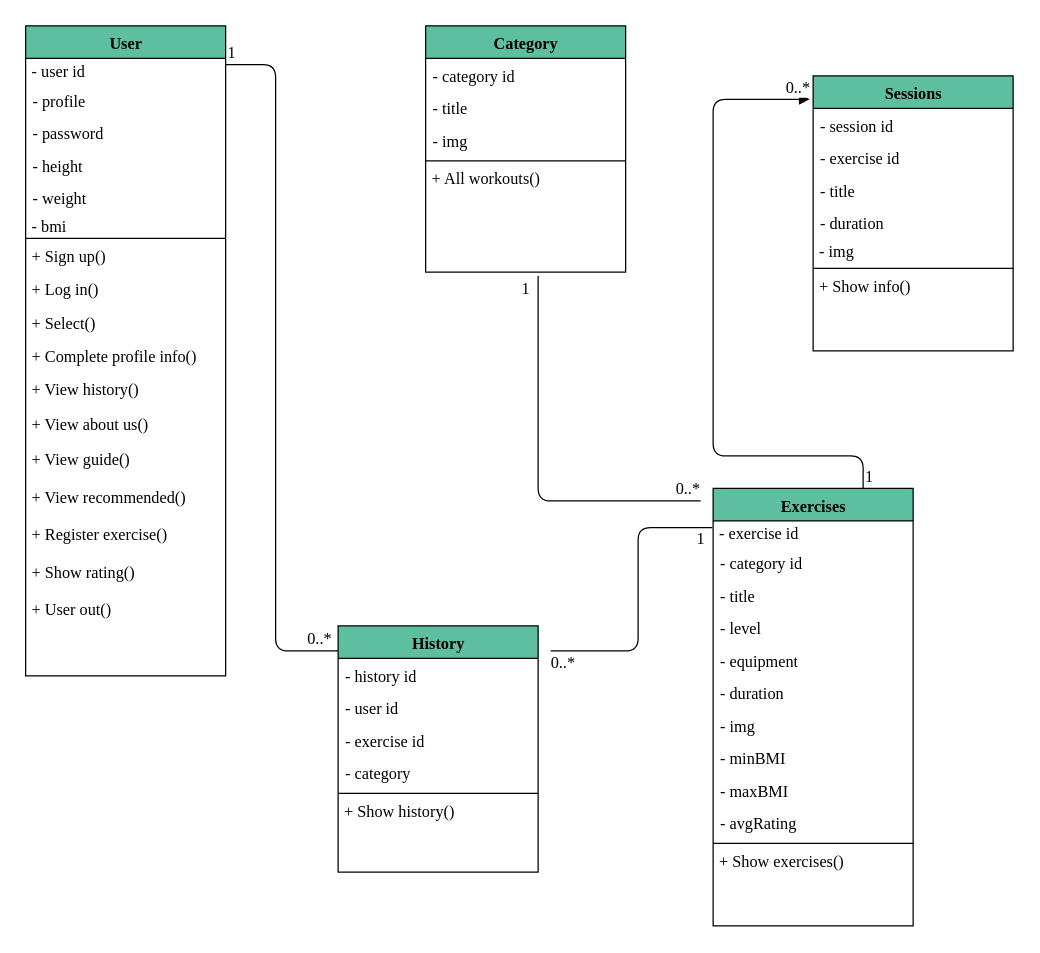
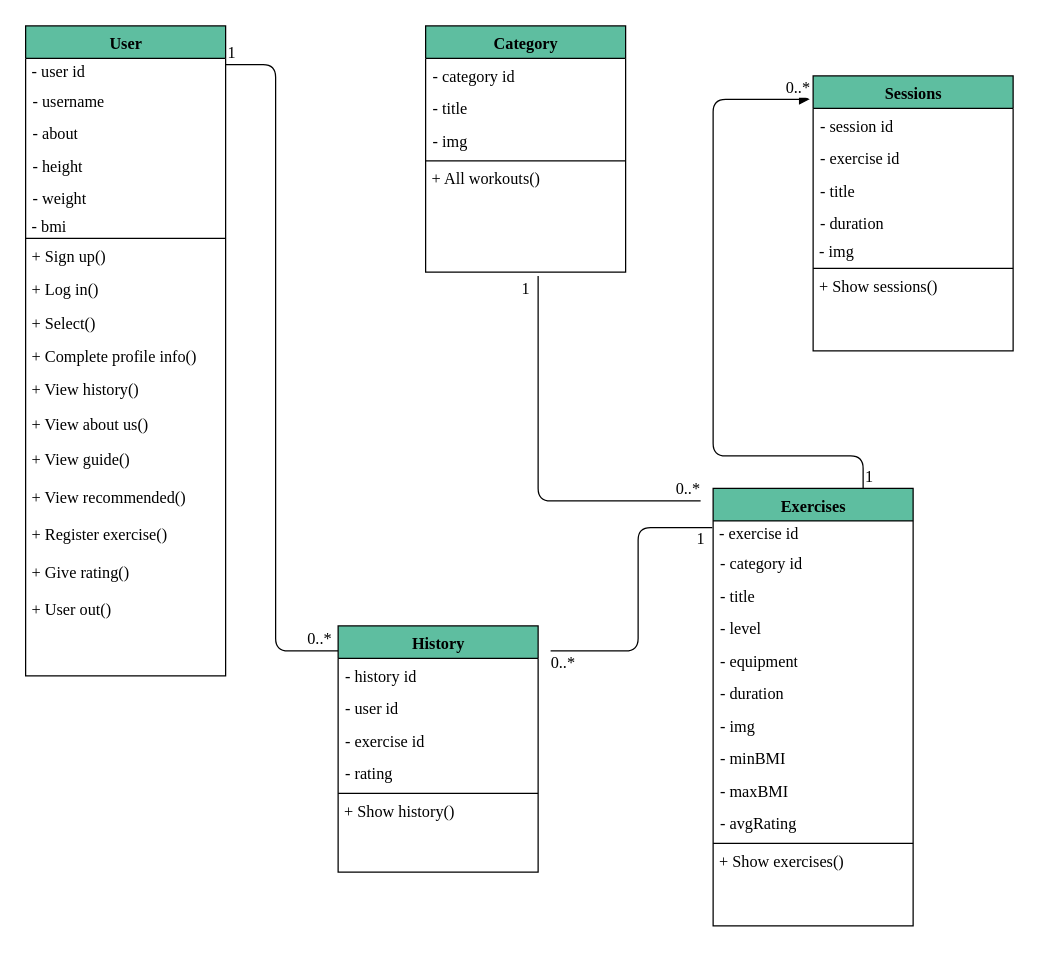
- <mxCell id="4" value="&lt;font style=&quot;font-size: 13px&quot;&gt;- profile&lt;/font&gt;" style="text;html=1;strokeColor=none;fillColor=none;align=left;verticalAlign=top;spacingLeft=4;spacingRight=4;whiteSpace=wrap;overflow=hidden;rotatable=0;points=[[0,0.5],[1,0.5]];portConstraint=eastwest;fontFamily=Times New Roman;fontSize=13;" parent="2" vertex="1"><mxGeometry y="46" width="160" height="26" as="geometry" /></mxCell>
+ <mxCell id="4" value="&lt;font style=&quot;font-size: 13px&quot;&gt;- username&lt;/font&gt;" style="text;html=1;strokeColor=none;fillColor=none;align=left;verticalAlign=top;spacingLeft=4;spacingRight=4;whiteSpace=wrap;overflow=hidden;rotatable=0;points=[[0,0.5],[1,0.5]];portConstraint=eastwest;fontFamily=Times New Roman;fontSize=13;" parent="2" vertex="1"><mxGeometry y="46" width="160" height="26" as="geometry" /></mxCell>
- <mxCell id="5" value="&lt;font style=&quot;font-size: 13px&quot;&gt;- password&lt;/font&gt;" style="text;html=1;strokeColor=none;fillColor=none;align=left;verticalAlign=top;spacingLeft=4;spacingRight=4;whiteSpace=wrap;overflow=hidden;rotatable=0;points=[[0,0.5],[1,0.5]];portConstraint=eastwest;fontFamily=Times New Roman;fontSize=13;" parent="2" vertex="1"><mxGeometry y="72" width="160" height="26" as="geometry" /></mxCell>
+ <mxCell id="5" value="&lt;font style=&quot;font-size: 13px&quot;&gt;- about&lt;/font&gt;" style="text;html=1;strokeColor=none;fillColor=none;align=left;verticalAlign=top;spacingLeft=4;spacingRight=4;whiteSpace=wrap;overflow=hidden;rotatable=0;points=[[0,0.5],[1,0.5]];portConstraint=eastwest;fontFamily=Times New Roman;fontSize=13;" parent="2" vertex="1"><mxGeometry y="72" width="160" height="26" as="geometry" /></mxCell>
- <mxCell id="47" value="&amp;nbsp;+ Show info()" style="text;html=1;strokeColor=none;fillColor=none;align=left;verticalAlign=middle;whiteSpace=wrap;rounded=0;fontFamily=Times New Roman;fontSize=13;" parent="40" vertex="1"><mxGeometry y="158" width="160" height="20" as="geometry" /></mxCell>
+ <mxCell id="47" value="&amp;nbsp;+ Show sessions()" style="text;html=1;strokeColor=none;fillColor=none;align=left;verticalAlign=middle;whiteSpace=wrap;rounded=0;fontFamily=Times New Roman;fontSize=13;" parent="40" vertex="1"><mxGeometry y="158" width="160" height="20" as="geometry" /></mxCell>
- <mxCell id="19" value="&amp;nbsp;+ Show rating()" style="text;html=1;strokeColor=none;fillColor=none;align=left;verticalAlign=middle;whiteSpace=wrap;rounded=0;fontFamily=Times New Roman;fontSize=13;" vertex="1" parent="2"><mxGeometry y="422" width="160" height="30" as="geometry" /></mxCell>
+ <mxCell id="19" value="&amp;nbsp;+ Give rating()" style="text;html=1;strokeColor=none;fillColor=none;align=left;verticalAlign=middle;whiteSpace=wrap;rounded=0;fontFamily=Times New Roman;fontSize=13;" vertex="1" parent="2"><mxGeometry y="422" width="160" height="30" as="geometry" /></mxCell>
- <mxCell id="61" value="- category" style="text;html=1;strokeColor=none;fillColor=none;align=left;verticalAlign=top;spacingLeft=4;spacingRight=4;whiteSpace=wrap;overflow=hidden;rotatable=0;points=[[0,0.5],[1,0.5]];portConstraint=eastwest;fontFamily=Times New Roman;fontSize=13;" vertex="1" parent="57"><mxGeometry y="104" width="160" height="26" as="geometry" /></mxCell>
+ <mxCell id="61" value="- rating" style="text;html=1;strokeColor=none;fillColor=none;align=left;verticalAlign=top;spacingLeft=4;spacingRight=4;whiteSpace=wrap;overflow=hidden;rotatable=0;points=[[0,0.5],[1,0.5]];portConstraint=eastwest;fontFamily=Times New Roman;fontSize=13;" vertex="1" parent="57"><mxGeometry y="104" width="160" height="26" as="geometry" /></mxCell>
